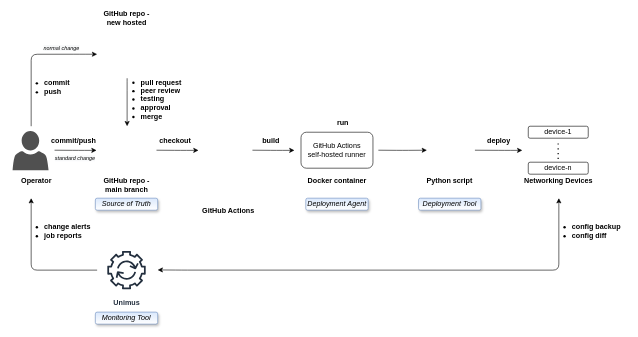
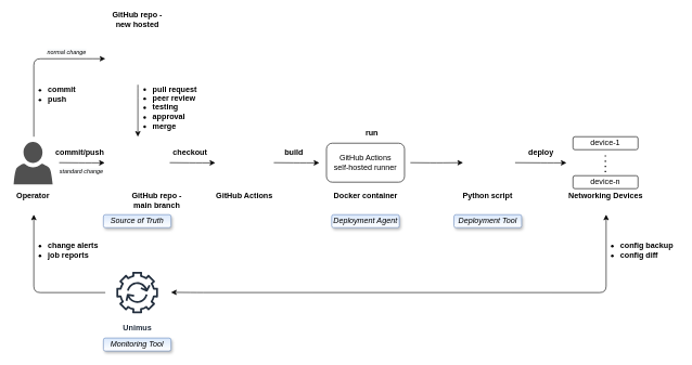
- <mxCell id="24" value="&lt;b&gt;Operator&lt;/b&gt;" style="text;html=1;strokeColor=none;fillColor=none;align=center;verticalAlign=middle;whiteSpace=wrap;rounded=0;" parent="1" vertex="1"><mxGeometry x="40" y="292" width="40" height="20" as="geometry" /></mxCell>
+ <mxCell id="24" value="&lt;b&gt;Operator&lt;/b&gt;" style="text;html=1;strokeColor=none;fillColor=none;align=center;verticalAlign=middle;whiteSpace=wrap;rounded=0;" parent="1" vertex="1"><mxGeometry x="30" y="292" width="40" height="20" as="geometry" /></mxCell>
- <mxCell id="22" value="&lt;b&gt;GitHub repo - main branch&lt;/b&gt;" style="text;html=1;strokeColor=none;fillColor=none;align=center;verticalAlign=middle;whiteSpace=wrap;rounded=0;" parent="1" vertex="1"><mxGeometry x="169.5" y="299" width="81" height="20" as="geometry" /></mxCell>
+ <mxCell id="22" value="&lt;b&gt;GitHub repo - main branch&lt;/b&gt;" style="text;html=1;strokeColor=none;fillColor=none;align=center;verticalAlign=middle;whiteSpace=wrap;rounded=0;" parent="1" vertex="1"><mxGeometry x="199.5" y="299" width="81" height="20" as="geometry" /></mxCell>
- <mxCell id="20" value="&lt;b&gt;GitHub Actions&lt;br&gt;&lt;/b&gt;" style="text;html=1;strokeColor=none;fillColor=none;align=center;verticalAlign=middle;whiteSpace=wrap;rounded=0;" parent="1" vertex="1"><mxGeometry x="335" y="342" width="90" height="20" as="geometry" /></mxCell>
+ <mxCell id="20" value="&lt;b&gt;GitHub Actions&lt;br&gt;&lt;/b&gt;" style="text;html=1;strokeColor=none;fillColor=none;align=center;verticalAlign=middle;whiteSpace=wrap;rounded=0;" parent="1" vertex="1"><mxGeometry x="330" y="292" width="90" height="20" as="geometry" /></mxCell>
